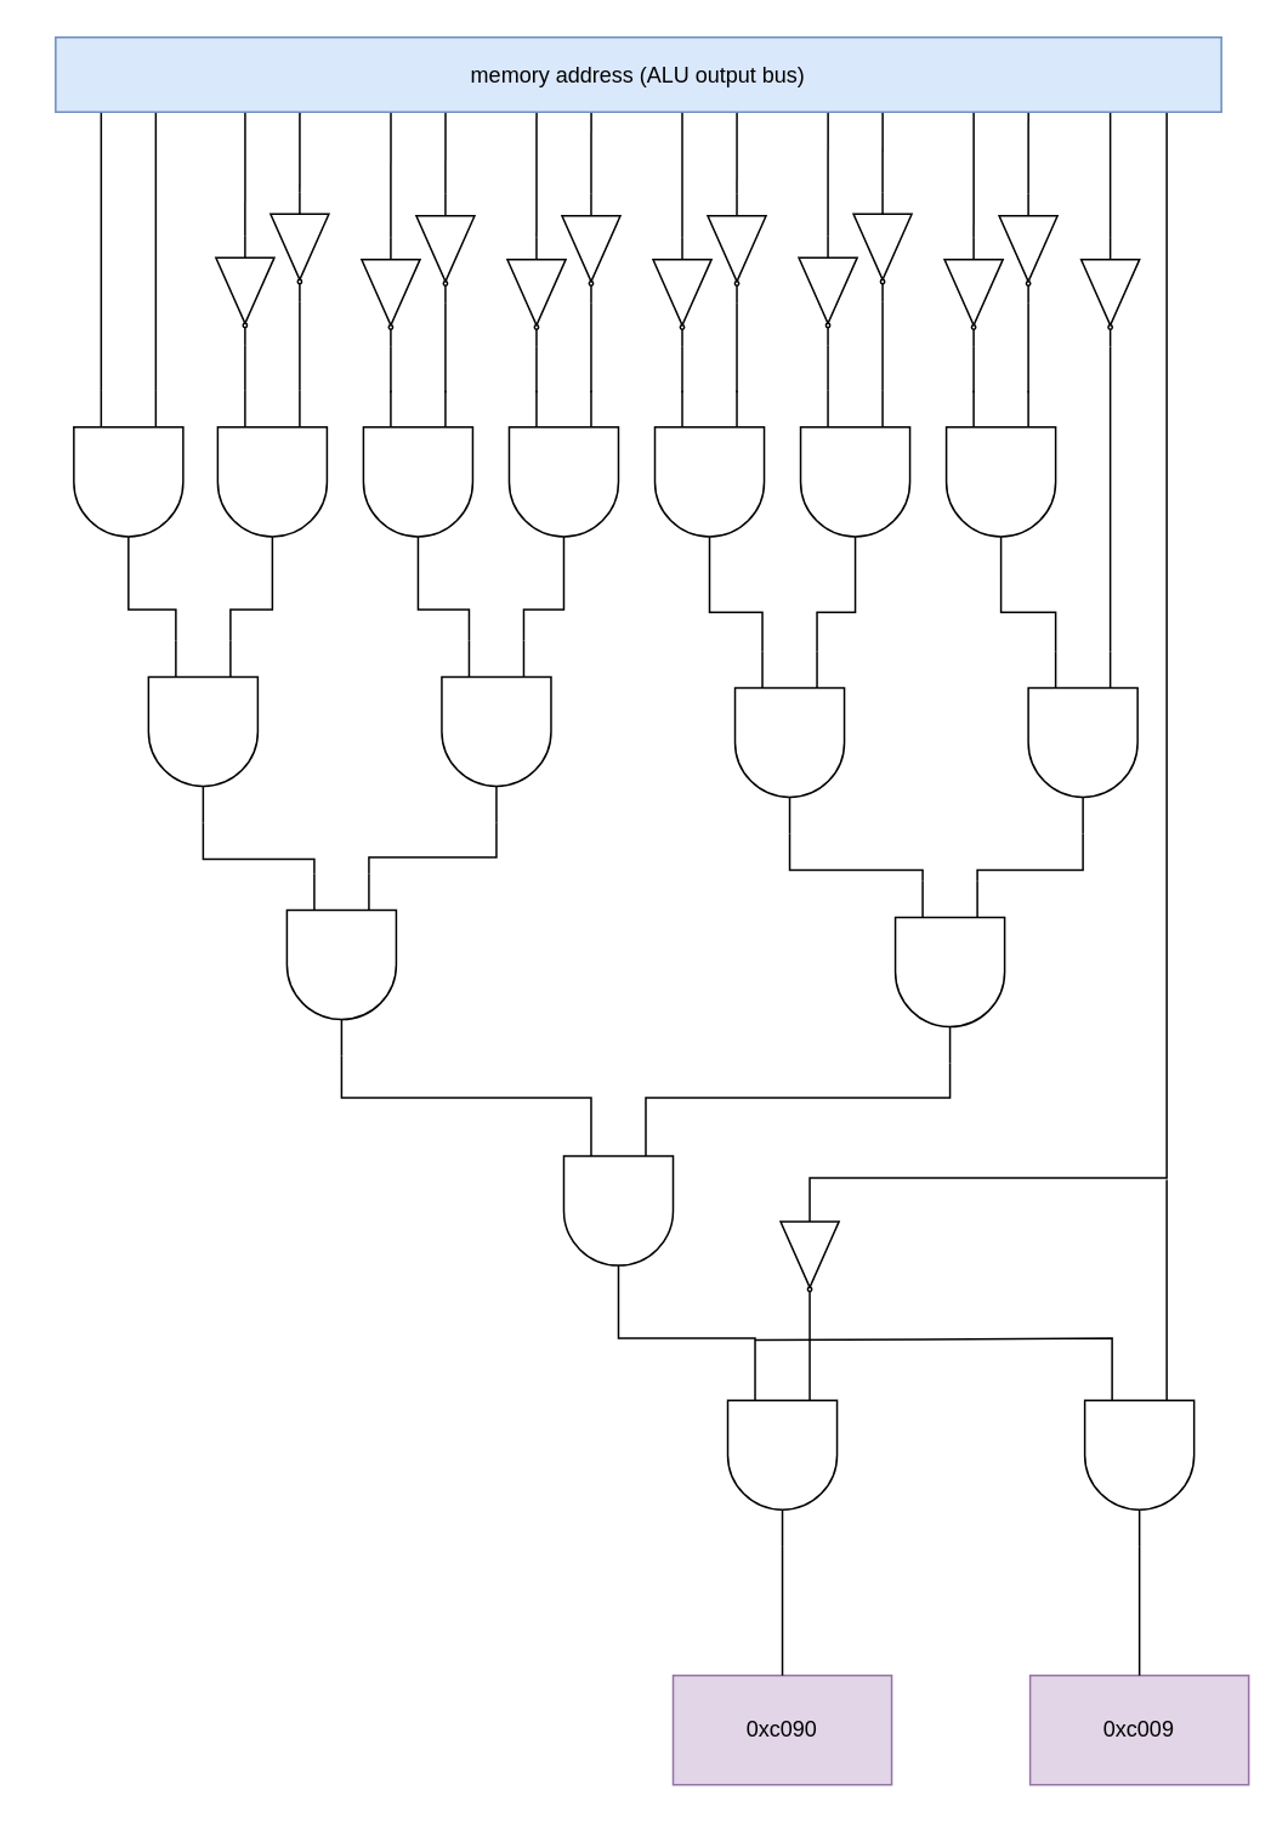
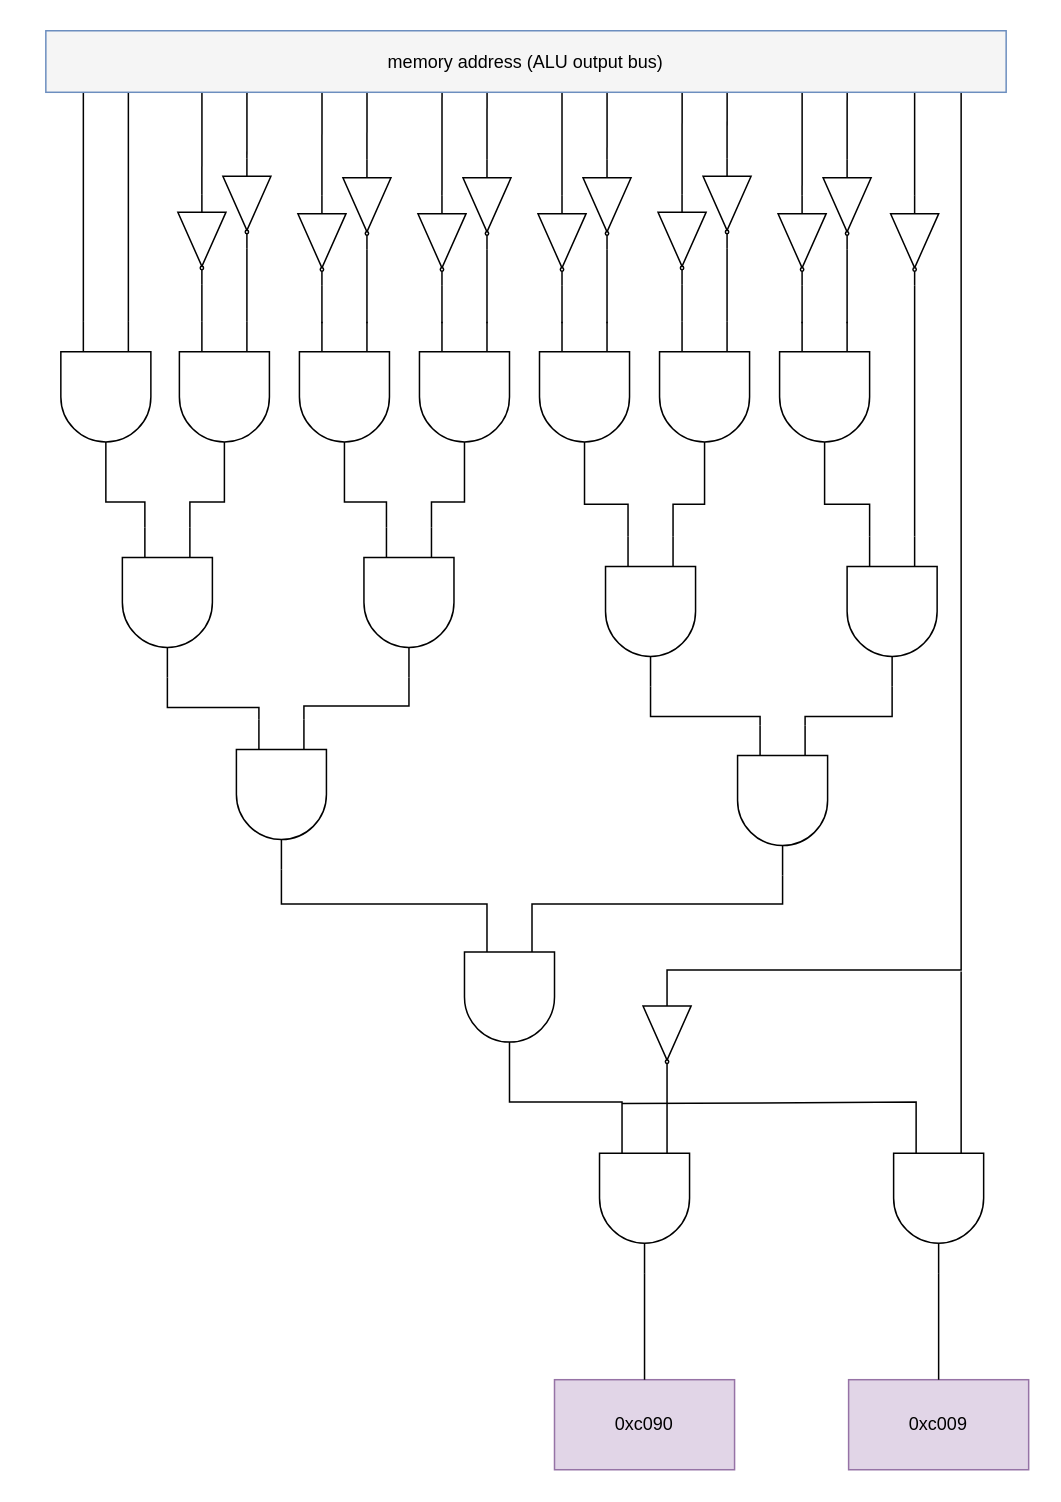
- <mxCell id="82" value="memory address (ALU output bus)" style="rounded=0;whiteSpace=wrap;html=1;fillColor=#dae8fc;strokeColor=#6c8ebf;" parent="1" vertex="1"><mxGeometry x="30" y="20" width="640" height="41" as="geometry" /></mxCell>
+ <mxCell id="82" value="memory address (ALU output bus)" style="rounded=0;whiteSpace=wrap;html=1;fillColor=#f5f5f5;strokeColor=#6c8ebf;" parent="1" vertex="1"><mxGeometry x="30" y="20" width="640" height="41" as="geometry" /></mxCell>
